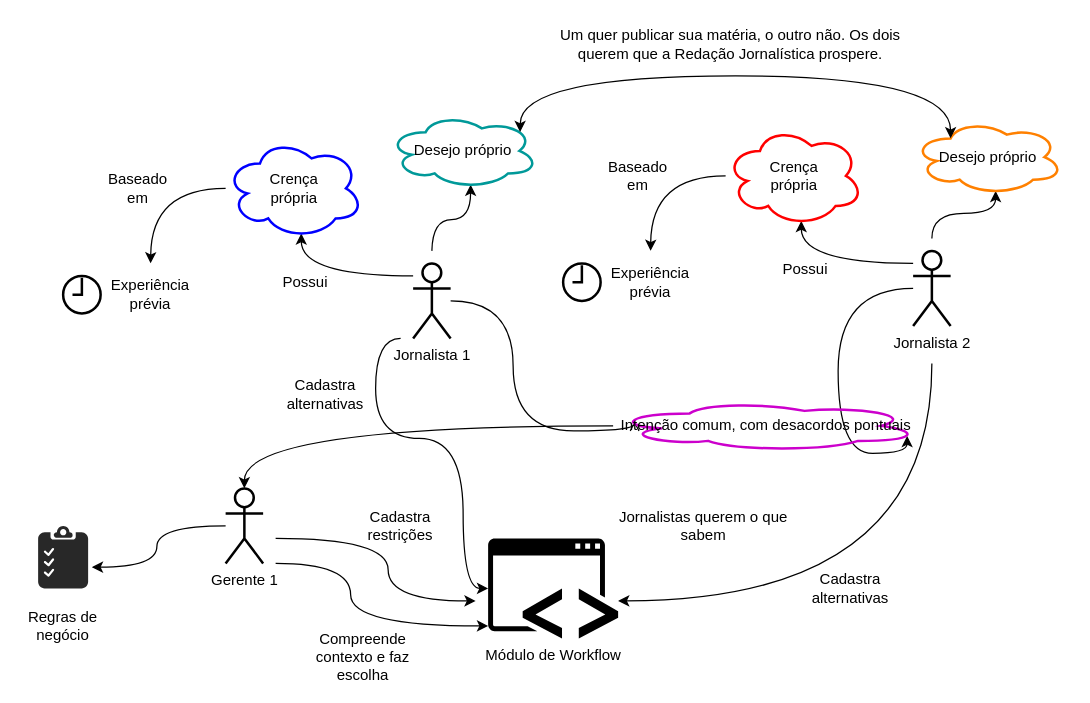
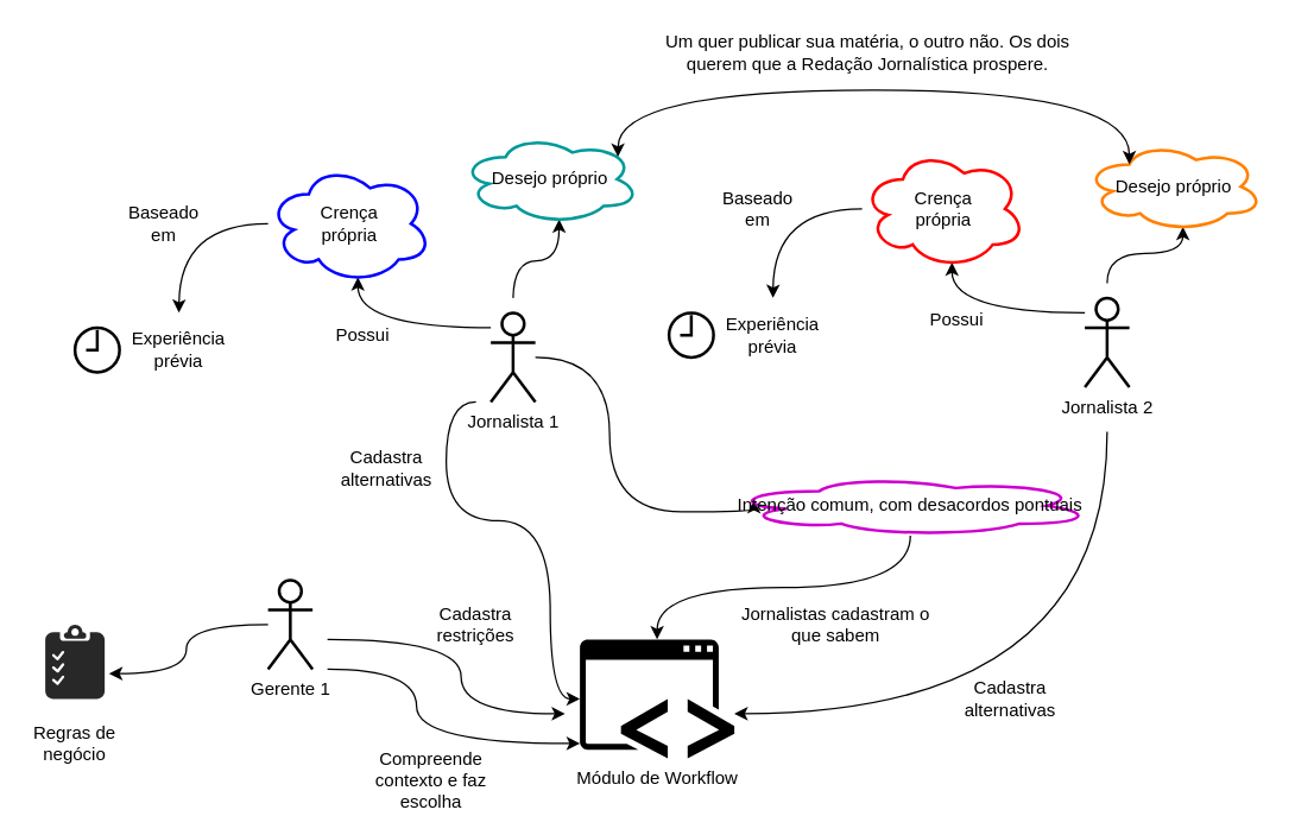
- <mxCell id="22" style="edgeStyle=orthogonalEdgeStyle;curved=1;rounded=0;orthogonalLoop=1;jettySize=auto;html=1;entryX=0.96;entryY=0.7;entryDx=0;entryDy=0;entryPerimeter=0;" edge="1" parent="1" source="25" target="33"><mxGeometry relative="1" as="geometry"><Array as="points"><mxPoint x="670" y="230" /><mxPoint x="670" y="362" /></Array></mxGeometry></mxCell>
- <mxCell id="11" style="edgeStyle=orthogonalEdgeStyle;curved=1;rounded=0;orthogonalLoop=1;jettySize=auto;html=1;entryX=0.07;entryY=0.4;entryDx=0;entryDy=0;entryPerimeter=0;endArrow=open;" edge="1" parent="1" source="14" target="33"><mxGeometry relative="1" as="geometry"><Array as="points"><mxPoint x="410" y="240" /><mxPoint x="410" y="344" /></Array></mxGeometry></mxCell>
+ <mxCell id="11" style="edgeStyle=orthogonalEdgeStyle;curved=1;rounded=0;orthogonalLoop=1;jettySize=auto;html=1;entryX=0.07;entryY=0.4;entryDx=0;entryDy=0;entryPerimeter=0;" edge="1" parent="1" source="14" target="33"><mxGeometry relative="1" as="geometry"><Array as="points"><mxPoint x="410" y="240" /><mxPoint x="410" y="344" /></Array></mxGeometry></mxCell>
- <mxCell id="32" style="edgeStyle=orthogonalEdgeStyle;curved=1;rounded=0;orthogonalLoop=1;jettySize=auto;html=1;" edge="1" parent="1" source="33" target="5"><mxGeometry relative="1" as="geometry" /></mxCell>
+ <mxCell id="32" style="edgeStyle=orthogonalEdgeStyle;curved=1;rounded=0;orthogonalLoop=1;jettySize=auto;html=1;" edge="1" parent="1" source="33" target="2"><mxGeometry relative="1" as="geometry" /></mxCell>
- <mxCell id="34" value="Jornalistas querem o que sabem" style="text;html=1;strokeColor=none;fillColor=none;align=center;verticalAlign=middle;whiteSpace=wrap;rounded=0;" vertex="1" parent="1"><mxGeometry x="490" y="405" width="145" height="30" as="geometry" /></mxCell>
+ <mxCell id="34" value="Jornalistas cadastram o que sabem" style="text;html=1;strokeColor=none;fillColor=none;align=center;verticalAlign=middle;whiteSpace=wrap;rounded=0;" vertex="1" parent="1"><mxGeometry x="490" y="405" width="145" height="30" as="geometry" /></mxCell>
